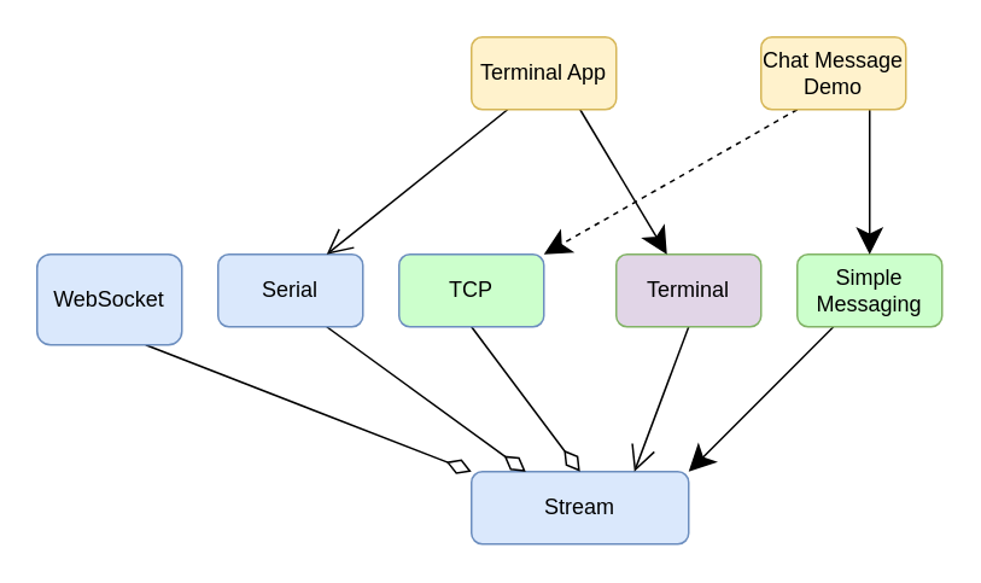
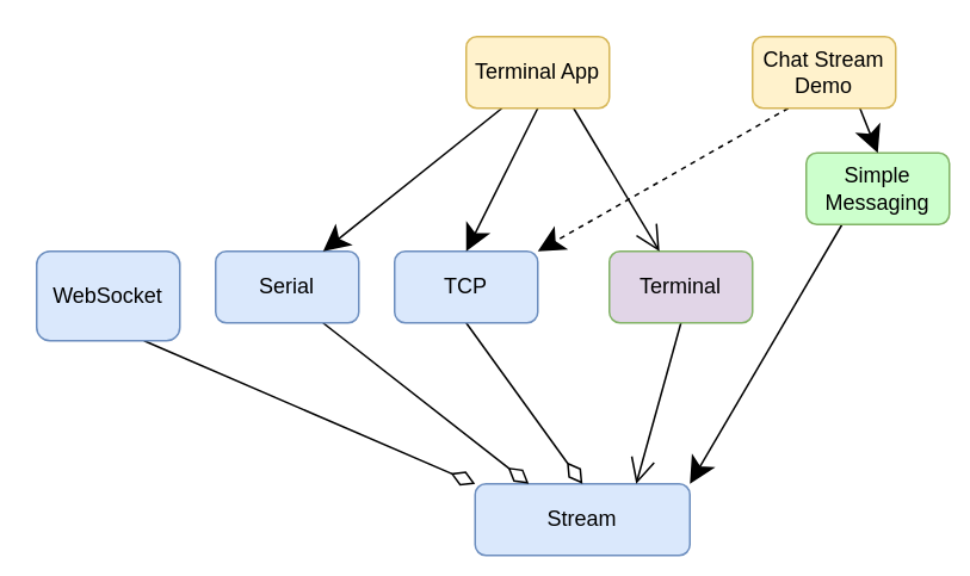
- <mxCell id="19" value="Chat Message Demo" style="rounded=1;whiteSpace=wrap;html=1;fillColor=#fff2cc;strokeColor=#d6b656;" vertex="1" parent="1"><mxGeometry x="420" y="20" width="80" height="40" as="geometry" /></mxCell>
+ <mxCell id="19" value="Chat Stream Demo" style="rounded=1;whiteSpace=wrap;html=1;fillColor=#fff2cc;strokeColor=#d6b656;" vertex="1" parent="1"><mxGeometry x="420" y="20" width="80" height="40" as="geometry" /></mxCell>
+ <mxCell id="14" style="edgeStyle=none;rounded=0;orthogonalLoop=1;jettySize=auto;html=1;exitX=0.5;exitY=1;exitDx=0;exitDy=0;entryX=0.5;entryY=0;entryDx=0;entryDy=0;endArrow=classic;endFill=1;startSize=6;endSize=12;" edge="1" parent="1" source="16" target="4"><mxGeometry relative="1" as="geometry" /></mxCell>
- <mxCell id="13" style="edgeStyle=none;rounded=0;orthogonalLoop=1;jettySize=auto;html=1;exitX=0.75;exitY=1;exitDx=0;exitDy=0;endArrow=classic;endFill=1;startSize=6;endSize=12;" edge="1" parent="1" source="16" target="10"><mxGeometry relative="1" as="geometry" /></mxCell>
+ <mxCell id="13" style="edgeStyle=none;rounded=0;orthogonalLoop=1;jettySize=auto;html=1;exitX=0.75;exitY=1;exitDx=0;exitDy=0;endArrow=open;endFill=1;startSize=6;endSize=12;" edge="1" parent="1" source="16" target="10"><mxGeometry relative="1" as="geometry" /></mxCell>
- <mxCell id="15" style="edgeStyle=none;rounded=0;orthogonalLoop=1;jettySize=auto;html=1;exitX=0.25;exitY=1;exitDx=0;exitDy=0;entryX=0.75;entryY=0;entryDx=0;entryDy=0;endArrow=open;endFill=1;startSize=6;endSize=12;" edge="1" parent="1" source="16" target="6"><mxGeometry relative="1" as="geometry" /></mxCell>
+ <mxCell id="15" style="edgeStyle=none;rounded=0;orthogonalLoop=1;jettySize=auto;html=1;exitX=0.25;exitY=1;exitDx=0;exitDy=0;entryX=0.75;entryY=0;entryDx=0;entryDy=0;endArrow=classic;endFill=1;startSize=6;endSize=12;" edge="1" parent="1" source="16" target="6"><mxGeometry relative="1" as="geometry" /></mxCell>
- <mxCell id="4" value="TCP" style="rounded=1;whiteSpace=wrap;html=1;fillColor=#ccffcc;strokeColor=#6c8ebf;" vertex="1" parent="1"><mxGeometry x="220" y="140" width="80" height="40" as="geometry" /></mxCell>
+ <mxCell id="4" value="TCP" style="rounded=1;whiteSpace=wrap;html=1;fillColor=#dae8fc;strokeColor=#6c8ebf;" vertex="1" parent="1"><mxGeometry x="220" y="140" width="80" height="40" as="geometry" /></mxCell>
- <mxCell id="12" value="Simple Messaging" style="rounded=1;whiteSpace=wrap;html=1;fillColor=#CCFFCC;strokeColor=#82b366;" vertex="1" parent="1"><mxGeometry x="440" y="140" width="80" height="40" as="geometry" /></mxCell>
+ <mxCell id="12" value="Simple Messaging" style="rounded=1;whiteSpace=wrap;html=1;fillColor=#CCFFCC;strokeColor=#82b366;" vertex="1" parent="1"><mxGeometry x="450" y="85" width="80" height="40" as="geometry" /></mxCell>
- <mxCell id="2" value="Stream" style="rounded=1;whiteSpace=wrap;html=1;fillColor=#dae8fc;strokeColor=#6c8ebf;" vertex="1" parent="1"><mxGeometry x="260" y="260" width="120" height="40" as="geometry" /></mxCell>
+ <mxCell id="2" value="Stream" style="rounded=1;whiteSpace=wrap;html=1;fillColor=#dae8fc;strokeColor=#6c8ebf;" vertex="1" parent="1"><mxGeometry x="265" y="270" width="120" height="40" as="geometry" /></mxCell>
